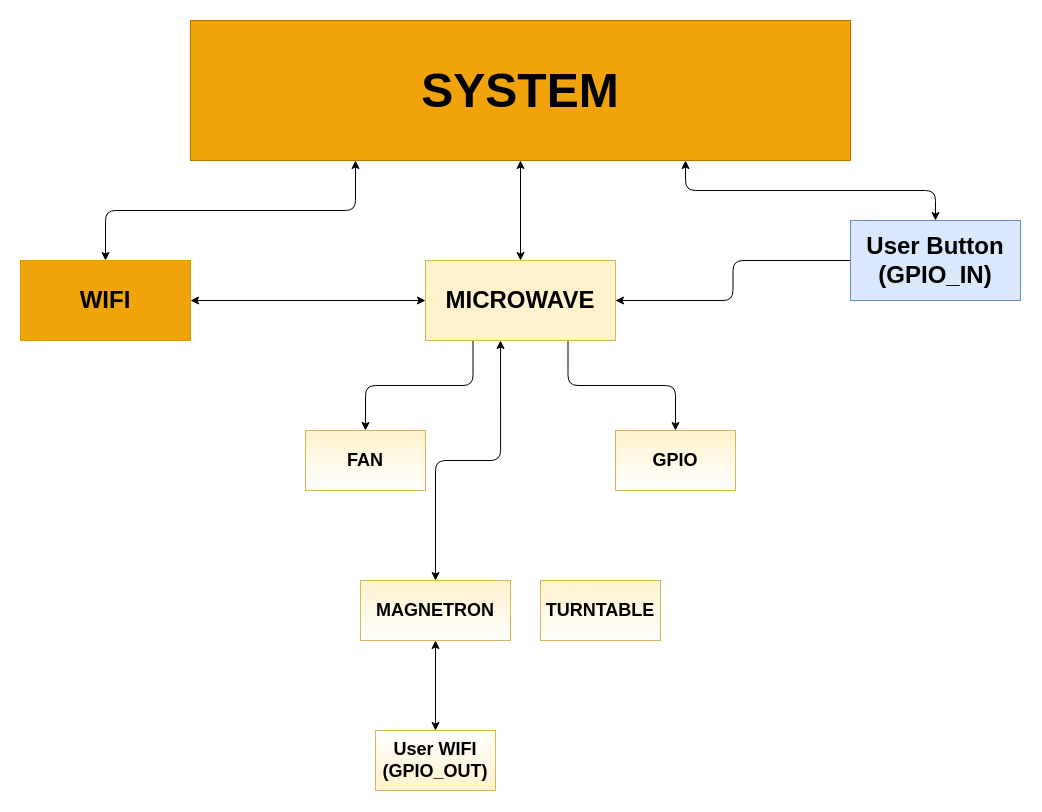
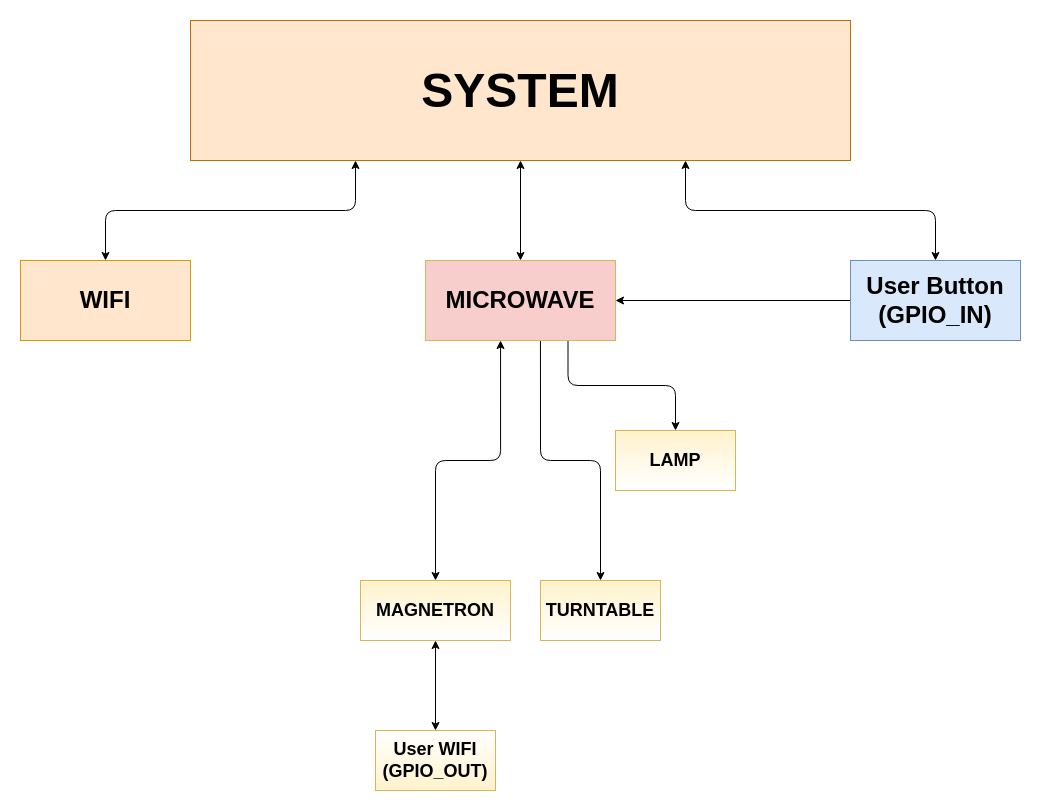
- <mxCell id="5" value="&lt;span style=&quot;font-size: 48px&quot;&gt;SYSTEM&lt;/span&gt;" style="rounded=0;whiteSpace=wrap;html=1;fillColor=#f0a30a;strokeColor=#BD7000;fontStyle=1;fontColor=#000000;" vertex="1" parent="1"><mxGeometry x="190" y="20" width="660" height="140" as="geometry" /></mxCell>
+ <mxCell id="5" value="&lt;span style=&quot;font-size: 48px&quot;&gt;SYSTEM&lt;/span&gt;" style="rounded=0;whiteSpace=wrap;html=1;fillColor=#ffe6cc;strokeColor=#BD7000;fontStyle=1;fontColor=#000000;" vertex="1" parent="1"><mxGeometry x="190" y="20" width="660" height="140" as="geometry" /></mxCell>
- <mxCell id="14" value="&lt;b style=&quot;font-size: 24px&quot;&gt;User Button&lt;br&gt;(GPIO_IN)&lt;br&gt;&lt;/b&gt;" style="rounded=0;whiteSpace=wrap;html=1;fillColor=#dae8fc;strokeColor=#6c8ebf;" vertex="1" parent="1"><mxGeometry x="850" y="220" width="170" height="80" as="geometry" /></mxCell>
+ <mxCell id="14" value="&lt;b style=&quot;font-size: 24px&quot;&gt;User Button&lt;br&gt;(GPIO_IN)&lt;br&gt;&lt;/b&gt;" style="rounded=0;whiteSpace=wrap;html=1;fillColor=#dae8fc;strokeColor=#6c8ebf;" vertex="1" parent="1"><mxGeometry x="850" y="260" width="170" height="80" as="geometry" /></mxCell>
- <mxCell id="7" value="&lt;b&gt;&lt;font style=&quot;font-size: 24px&quot;&gt;WIFI&lt;/font&gt;&lt;/b&gt;" style="rounded=0;whiteSpace=wrap;html=1;fillColor=#f0a30a;strokeColor=#d79b00;" vertex="1" parent="1"><mxGeometry x="20" y="260" width="170" height="80" as="geometry" /></mxCell>
+ <mxCell id="7" value="&lt;b&gt;&lt;font style=&quot;font-size: 24px&quot;&gt;WIFI&lt;/font&gt;&lt;/b&gt;" style="rounded=0;whiteSpace=wrap;html=1;fillColor=#ffe6cc;strokeColor=#d79b00;" vertex="1" parent="1"><mxGeometry x="20" y="260" width="170" height="80" as="geometry" /></mxCell>
- <mxCell id="6" style="edgeStyle=orthogonalEdgeStyle;rounded=1;orthogonalLoop=1;jettySize=auto;html=1;exitX=1;exitY=0.5;exitDx=0;exitDy=0;entryX=0;entryY=0.5;entryDx=0;entryDy=0;startArrow=classic;startFill=1;fontSize=18;" edge="1" parent="1" source="7" target="12"><mxGeometry relative="1" as="geometry" /></mxCell>
- <mxCell id="12" value="&lt;b style=&quot;font-size: 24px;&quot;&gt;MICROWAVE&lt;/b&gt;" style="rounded=0;whiteSpace=wrap;html=1;fontSize=24;fillColor=#fff2cc;strokeColor=#d6b656;" vertex="1" parent="1"><mxGeometry x="425" y="260" width="190" height="80" as="geometry" /></mxCell>
+ <mxCell id="12" value="&lt;b style=&quot;font-size: 24px;&quot;&gt;MICROWAVE&lt;/b&gt;" style="rounded=0;whiteSpace=wrap;html=1;fontSize=24;fillColor=#f8cecc;strokeColor=#d6b656;" vertex="1" parent="1"><mxGeometry x="425" y="260" width="190" height="80" as="geometry" /></mxCell>
- <mxCell id="9" style="edgeStyle=orthogonalEdgeStyle;rounded=1;orthogonalLoop=1;jettySize=auto;html=1;exitX=0.25;exitY=1;exitDx=0;exitDy=0;entryX=0.5;entryY=0;entryDx=0;entryDy=0;fontSize=18;" edge="1" parent="1" source="12" target="15"><mxGeometry relative="1" as="geometry" /></mxCell>
- <mxCell id="15" value="&lt;b style=&quot;font-size: 18px;&quot;&gt;FAN&lt;/b&gt;" style="rounded=0;whiteSpace=wrap;html=1;fontSize=18;fillColor=#fff2cc;strokeColor=#d6b656;gradientColor=#ffffff;" vertex="1" parent="1"><mxGeometry x="305" y="430" width="120" height="60" as="geometry" /></mxCell>
+ <mxCell id="11" style="edgeStyle=orthogonalEdgeStyle;rounded=1;orthogonalLoop=1;jettySize=auto;html=1;exitX=0.605;exitY=0.999;exitDx=0;exitDy=0;entryX=0.5;entryY=0;entryDx=0;entryDy=0;fontSize=18;exitPerimeter=0;" edge="1" parent="1" source="12" target="17"><mxGeometry relative="1" as="geometry"><Array as="points"><mxPoint x="540" y="460" /><mxPoint x="600" y="460" /></Array></mxGeometry></mxCell>
- <mxCell id="16" value="GPIO" style="rounded=0;whiteSpace=wrap;html=1;fontStyle=1;fontSize=18;fillColor=#fff2cc;strokeColor=#d6b656;gradientColor=#ffffff;" vertex="1" parent="1"><mxGeometry x="615" y="430" width="120" height="60" as="geometry" /></mxCell>
+ <mxCell id="16" value="LAMP" style="rounded=0;whiteSpace=wrap;html=1;fontStyle=1;fontSize=18;fillColor=#fff2cc;strokeColor=#d6b656;gradientColor=#ffffff;" vertex="1" parent="1"><mxGeometry x="615" y="430" width="120" height="60" as="geometry" /></mxCell>
